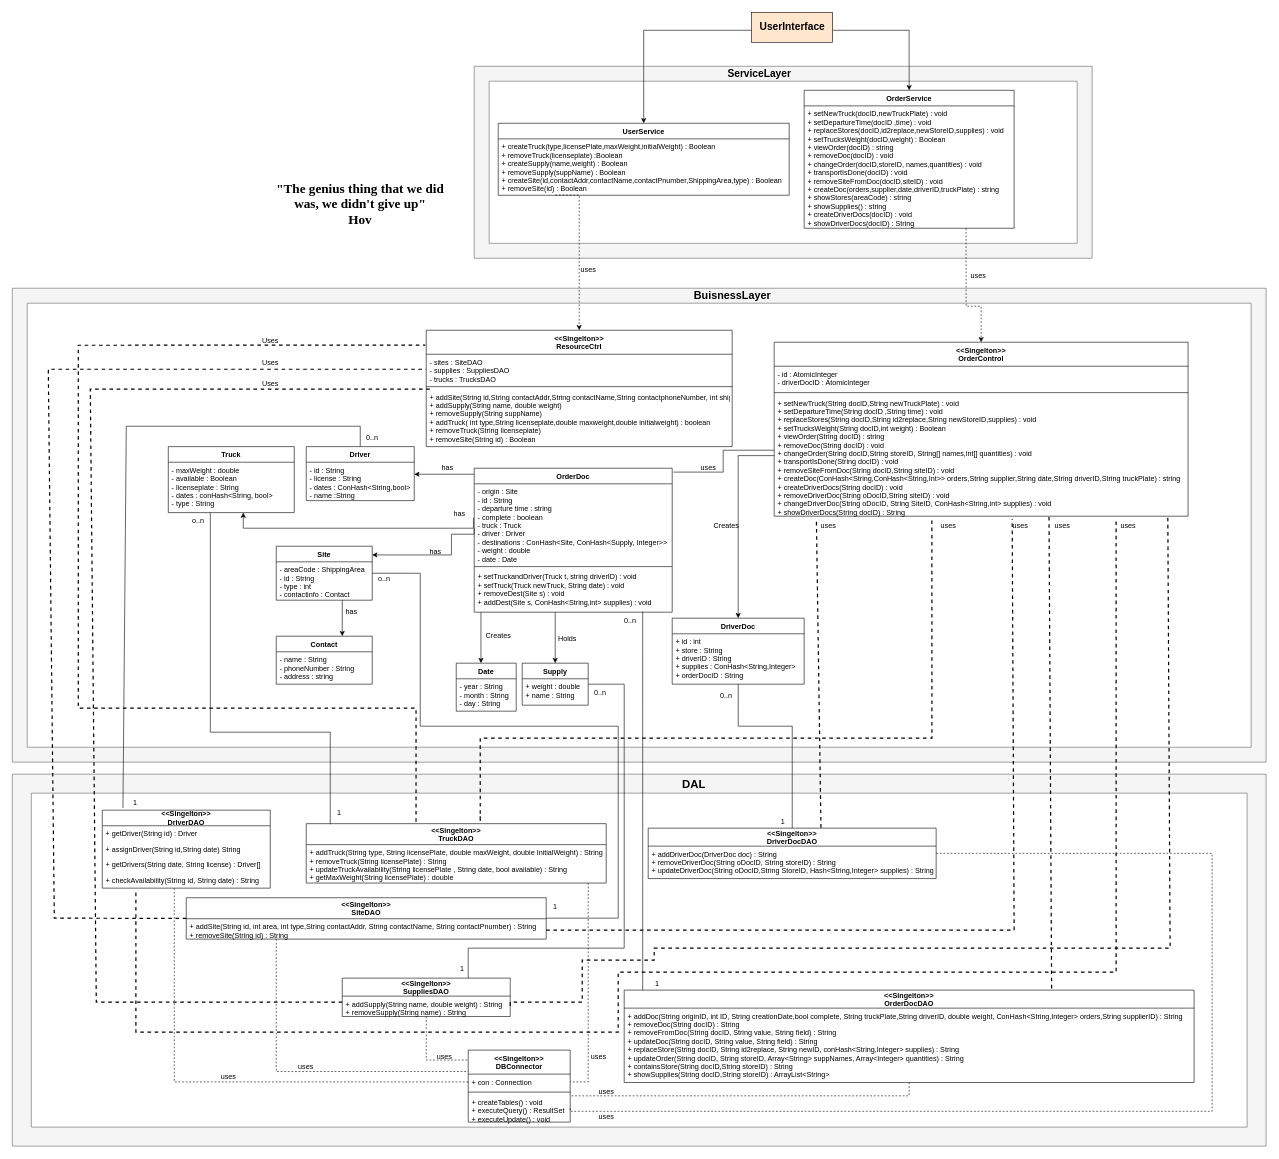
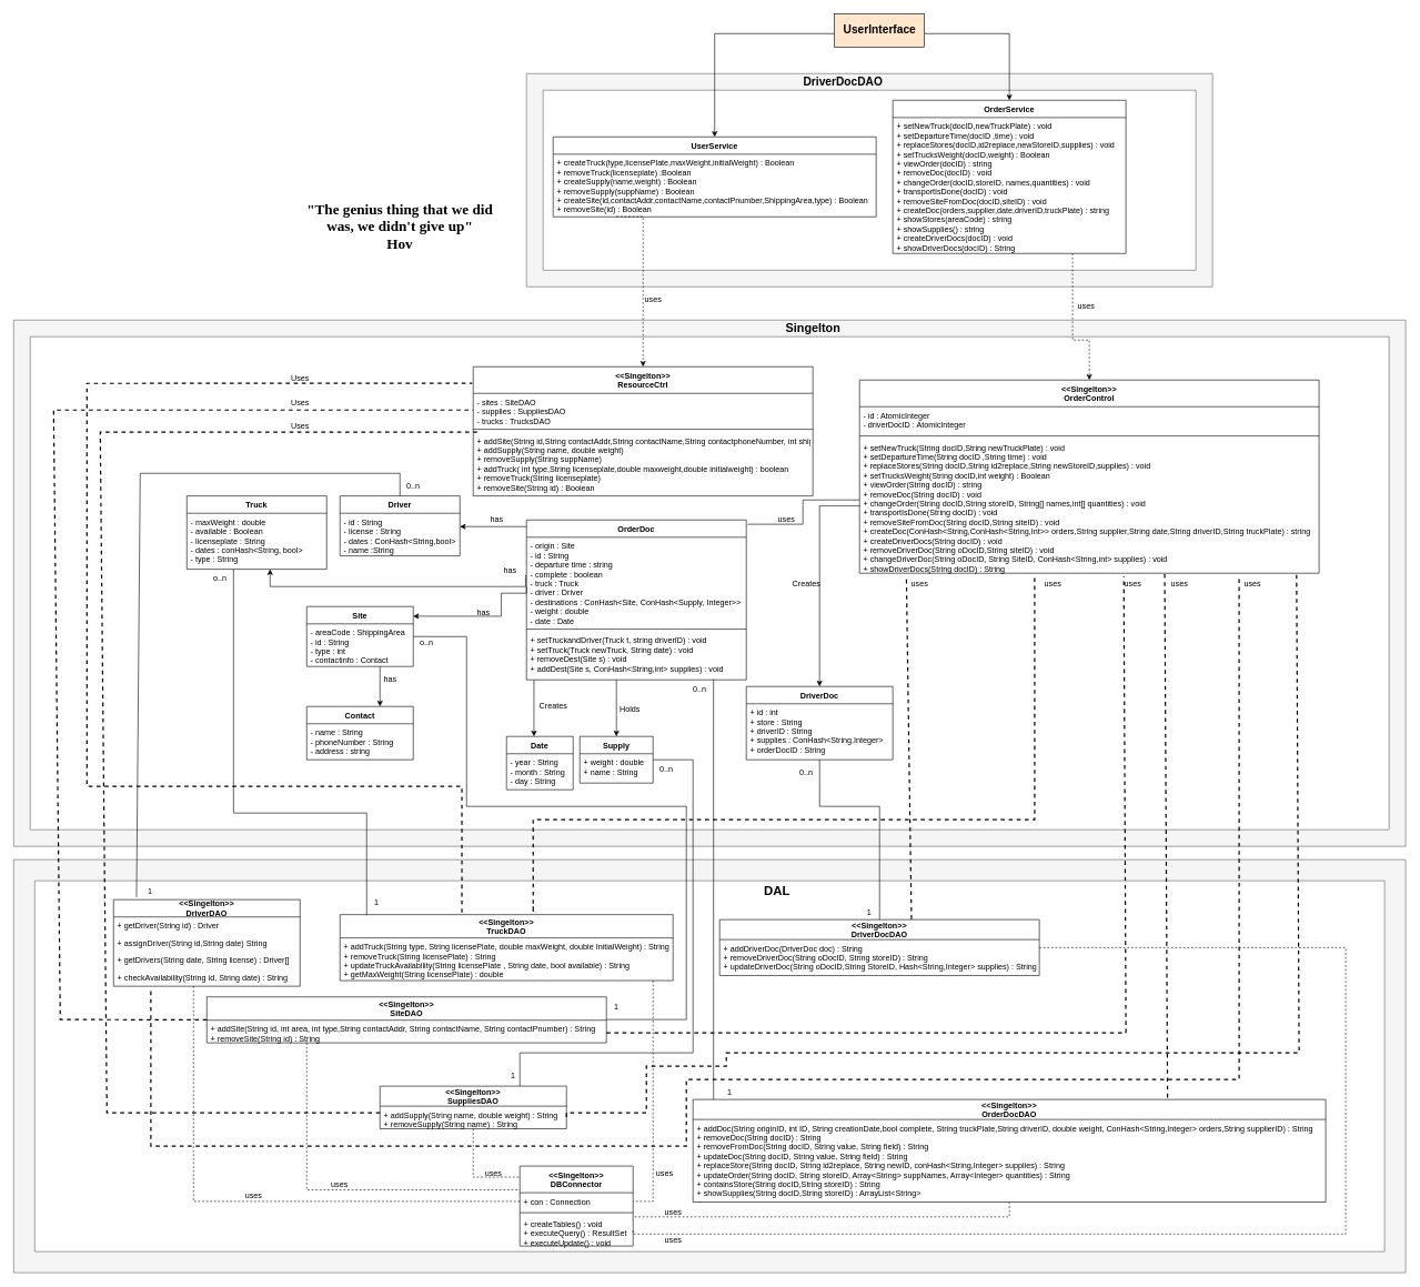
- <mxCell id="103" value="&lt;b&gt;&lt;font style=&quot;font-size: 17px;&quot;&gt;ServiceLayer&lt;/font&gt;&lt;/b&gt;" style="text;html=1;align=center;verticalAlign=middle;resizable=0;points=[];autosize=1;strokeColor=none;fillColor=none;fontSize=12;fontFamily=Helvetica;strokeWidth=1;" parent="1" vertex="1"><mxGeometry x="1205" y="113" width="120" height="20" as="geometry" /></mxCell>
+ <mxCell id="103" value="&lt;b&gt;&lt;font style=&quot;font-size: 17px;&quot;&gt;DriverDocDAO&lt;/font&gt;&lt;/b&gt;" style="text;html=1;align=center;verticalAlign=middle;resizable=0;points=[];autosize=1;strokeColor=none;fillColor=none;fontSize=12;fontFamily=Helvetica;strokeWidth=1;" parent="1" vertex="1"><mxGeometry x="1205" y="113" width="120" height="20" as="geometry" /></mxCell>
- <mxCell id="105" value="&lt;b&gt;&lt;font style=&quot;font-size: 18px;&quot;&gt;BuisnessLayer&lt;/font&gt;&lt;/b&gt;" style="text;html=1;align=center;verticalAlign=middle;resizable=0;points=[];autosize=1;strokeColor=none;fillColor=none;fontSize=12;fontFamily=Helvetica;" parent="1" vertex="1"><mxGeometry x="1150" y="483" width="140" height="20" as="geometry" /></mxCell>
+ <mxCell id="105" value="&lt;b&gt;&lt;font style=&quot;font-size: 18px;&quot;&gt;Singelton&lt;/font&gt;&lt;/b&gt;" style="text;html=1;align=center;verticalAlign=middle;resizable=0;points=[];autosize=1;strokeColor=none;fillColor=none;fontSize=12;fontFamily=Helvetica;" parent="1" vertex="1"><mxGeometry x="1150" y="483" width="140" height="20" as="geometry" /></mxCell>
- <mxCell id="107" value="&lt;b&gt;&lt;font style=&quot;font-size: 19px;&quot;&gt;DAL&lt;/font&gt;&lt;/b&gt;" style="text;html=1;align=center;verticalAlign=middle;resizable=0;points=[];autosize=1;strokeColor=none;fillColor=none;fontSize=12;fontFamily=Helvetica;" parent="1" vertex="1"><mxGeometry x="1131" y="1298" width="50" height="20" as="geometry" /></mxCell>
+ <mxCell id="107" value="&lt;b&gt;&lt;font style=&quot;font-size: 19px;&quot;&gt;DAL&lt;/font&gt;&lt;/b&gt;" style="text;html=1;align=center;verticalAlign=middle;resizable=0;points=[];autosize=1;strokeColor=none;fillColor=none;fontSize=12;fontFamily=Helvetica;" parent="1" vertex="1"><mxGeometry x="1141" y="1328" width="50" height="20" as="geometry" /></mxCell>
